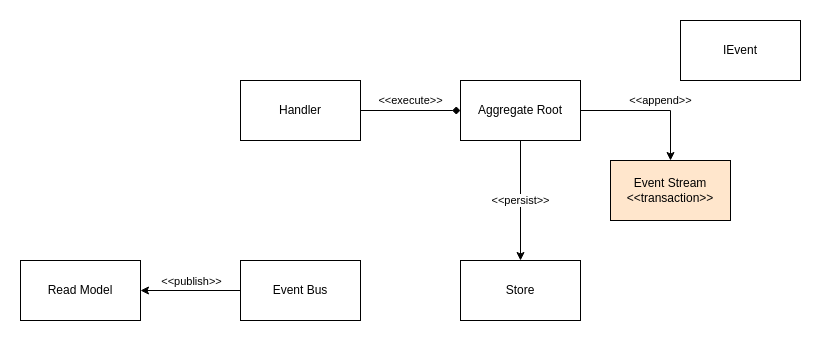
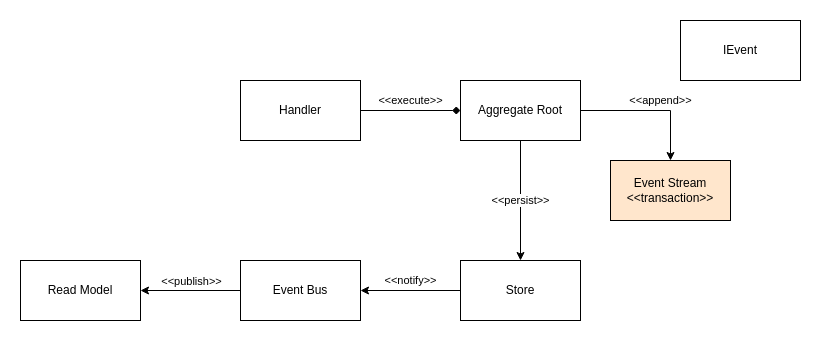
+ <mxCell id="6" value="&amp;lt;&amp;lt;notify&amp;gt;&amp;gt;" style="edgeStyle=orthogonalEdgeStyle;rounded=0;orthogonalLoop=1;jettySize=auto;html=1;endArrow=none;endFill=0;startArrow=classic;startFill=1;" edge="1" parent="1" source="7" target="3"><mxGeometry y="10" relative="1" as="geometry"><mxPoint as="offset" /></mxGeometry></mxCell>
